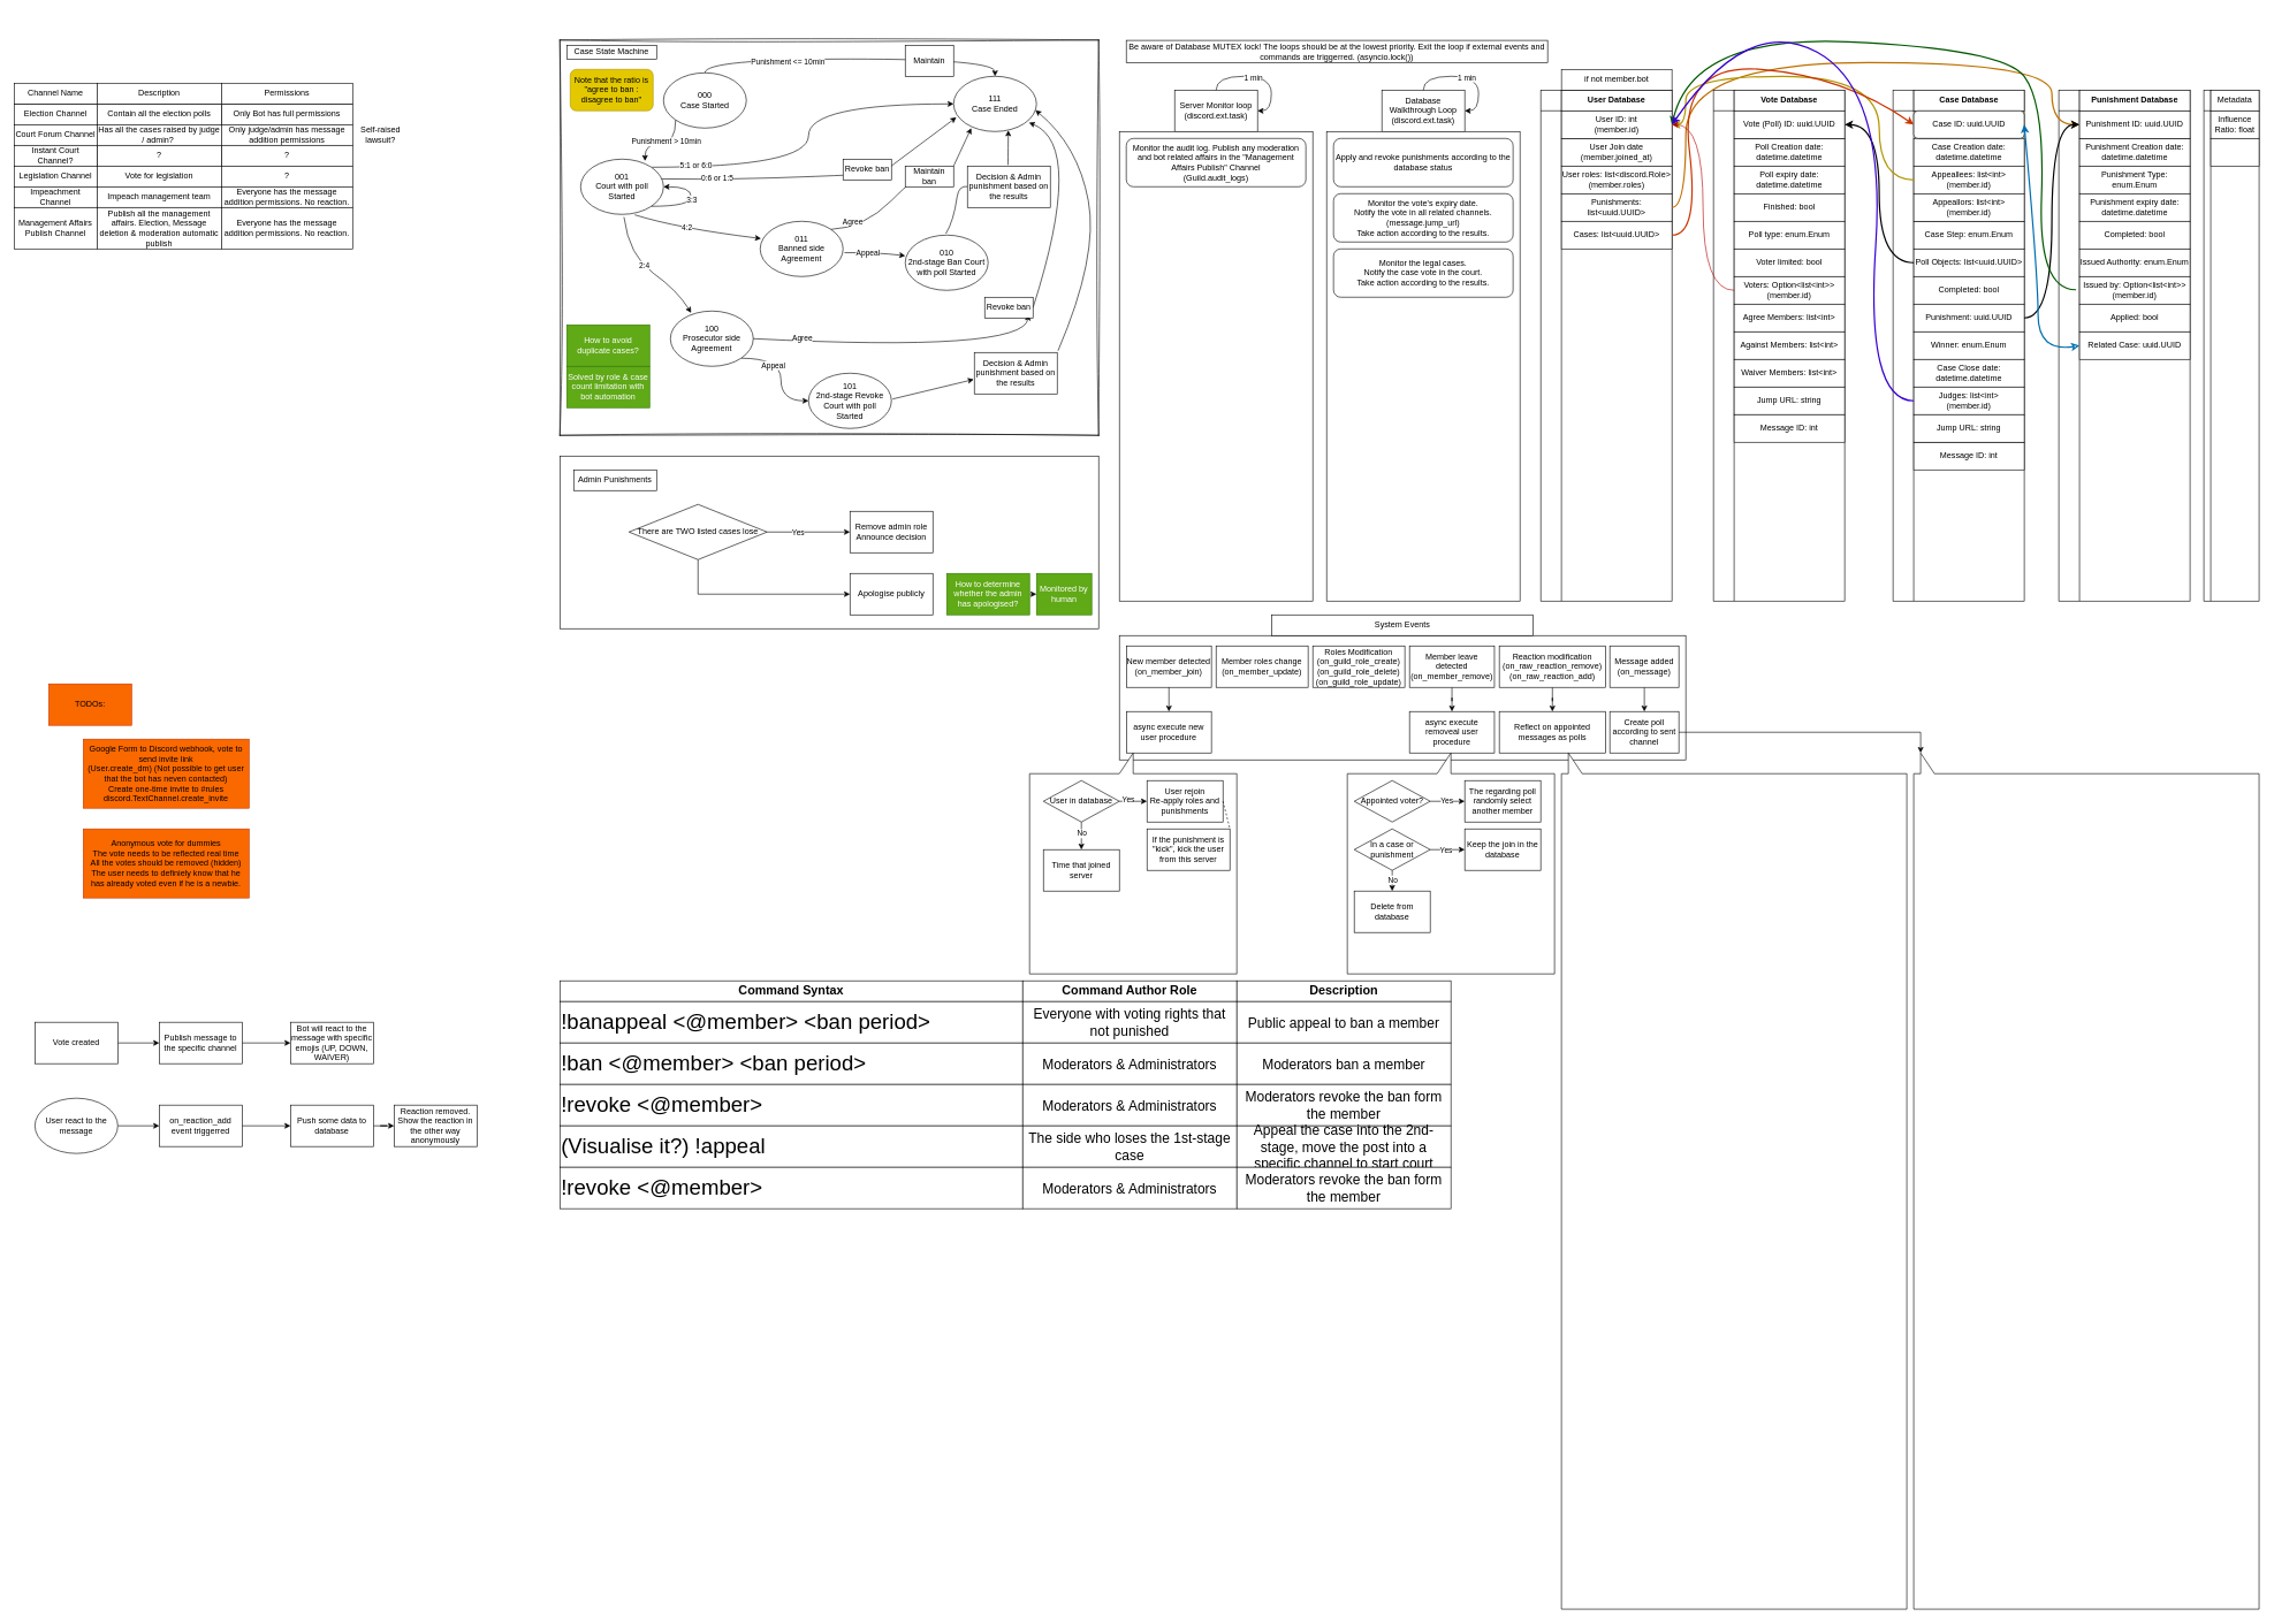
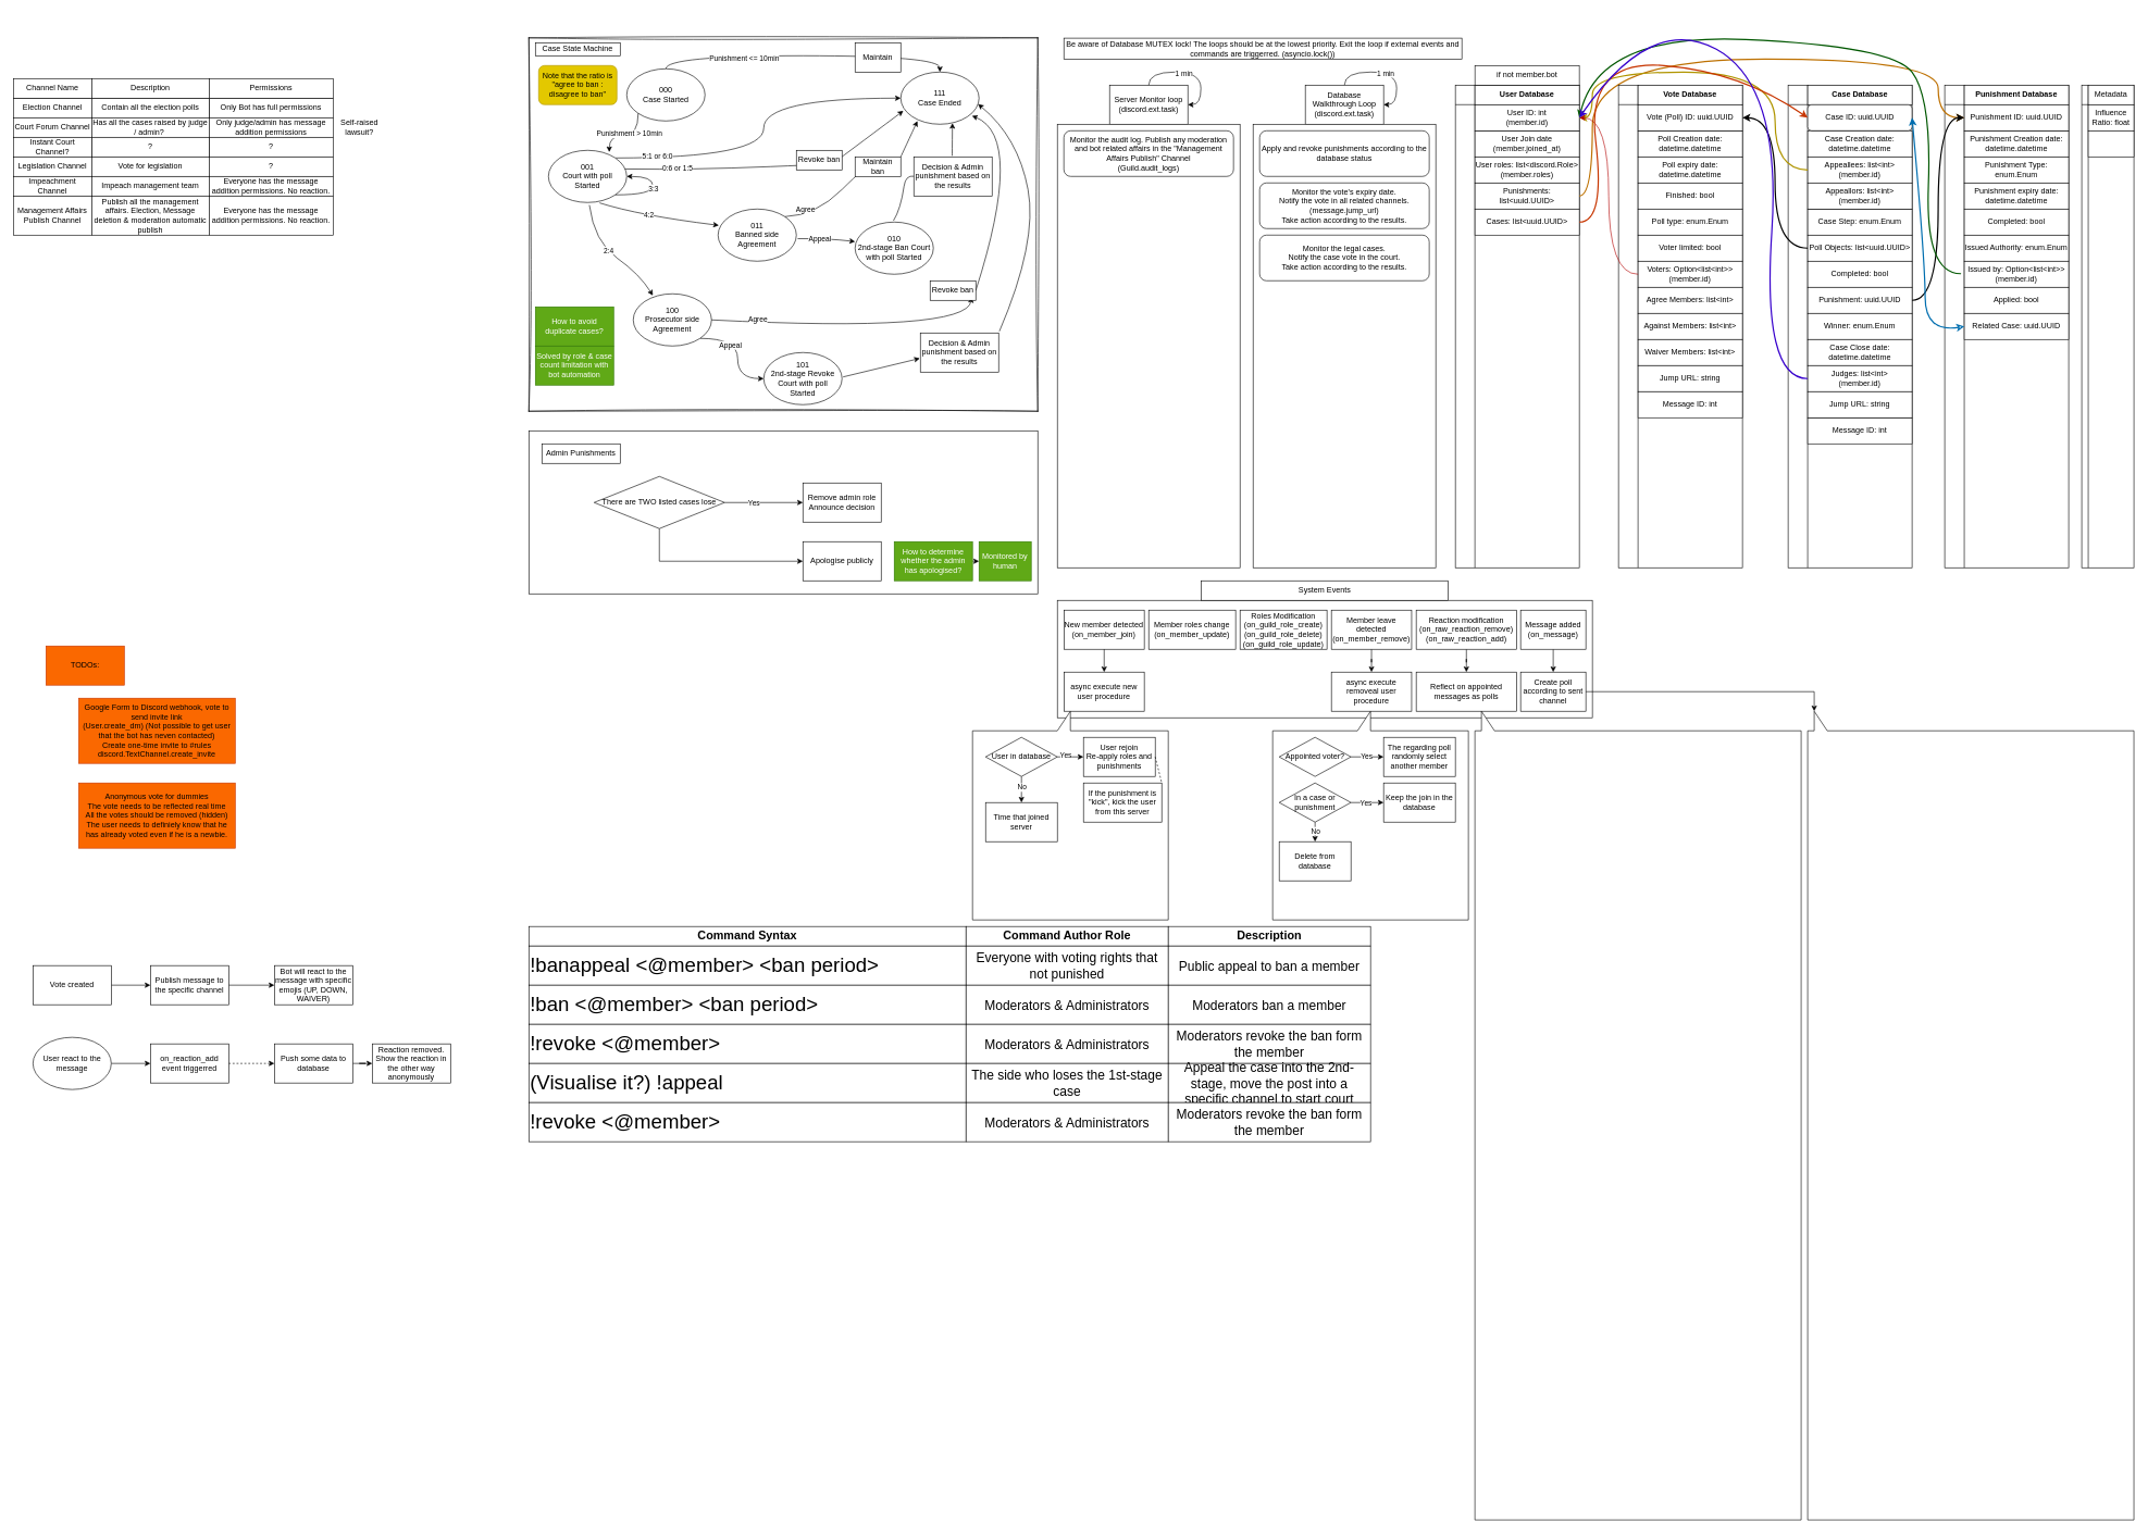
- <mxCell id="234" value="" style="edgeStyle=orthogonalEdgeStyle;rounded=0;orthogonalLoop=1;jettySize=auto;html=1;" edge="1" parent="1" source="235" target="233"><mxGeometry relative="1" as="geometry" /></mxCell>
+ <mxCell id="234" value="" style="edgeStyle=orthogonalEdgeStyle;rounded=0;orthogonalLoop=1;jettySize=auto;html=1;dashed=1;" edge="1" parent="1" source="235" target="233"><mxGeometry relative="1" as="geometry" /></mxCell>
